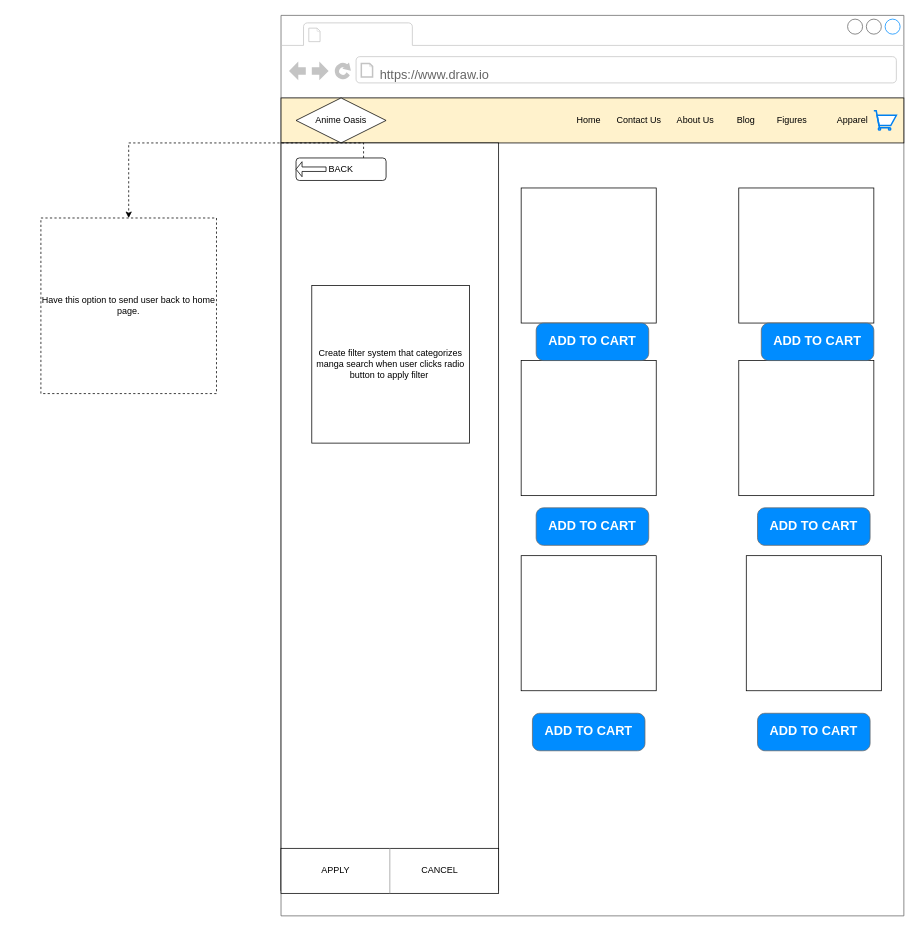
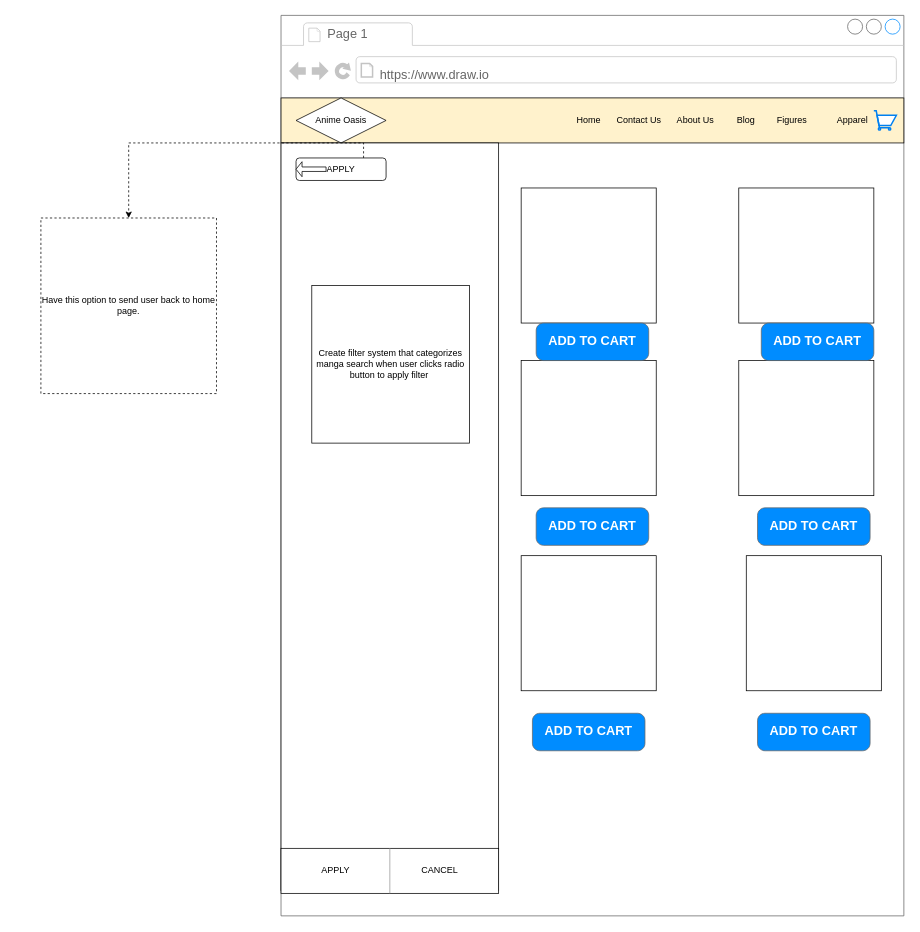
+ <mxCell id="3" value="Page 1" style="strokeWidth=1;shadow=0;dashed=0;align=center;html=1;shape=mxgraph.mockup.containers.anchor;fontSize=17;fontColor=#666666;align=left;whiteSpace=wrap;" vertex="1" parent="2"><mxGeometry x="60" y="12" width="110" height="26" as="geometry" /></mxCell>
- <mxCell id="9" value="BACK" style="rounded=1;whiteSpace=wrap;html=1;" vertex="1" parent="2"><mxGeometry x="20" y="190" width="120" height="30" as="geometry" /></mxCell>
+ <mxCell id="9" value="APPLY" style="rounded=1;whiteSpace=wrap;html=1;" vertex="1" parent="2"><mxGeometry x="20" y="190" width="120" height="30" as="geometry" /></mxCell>
